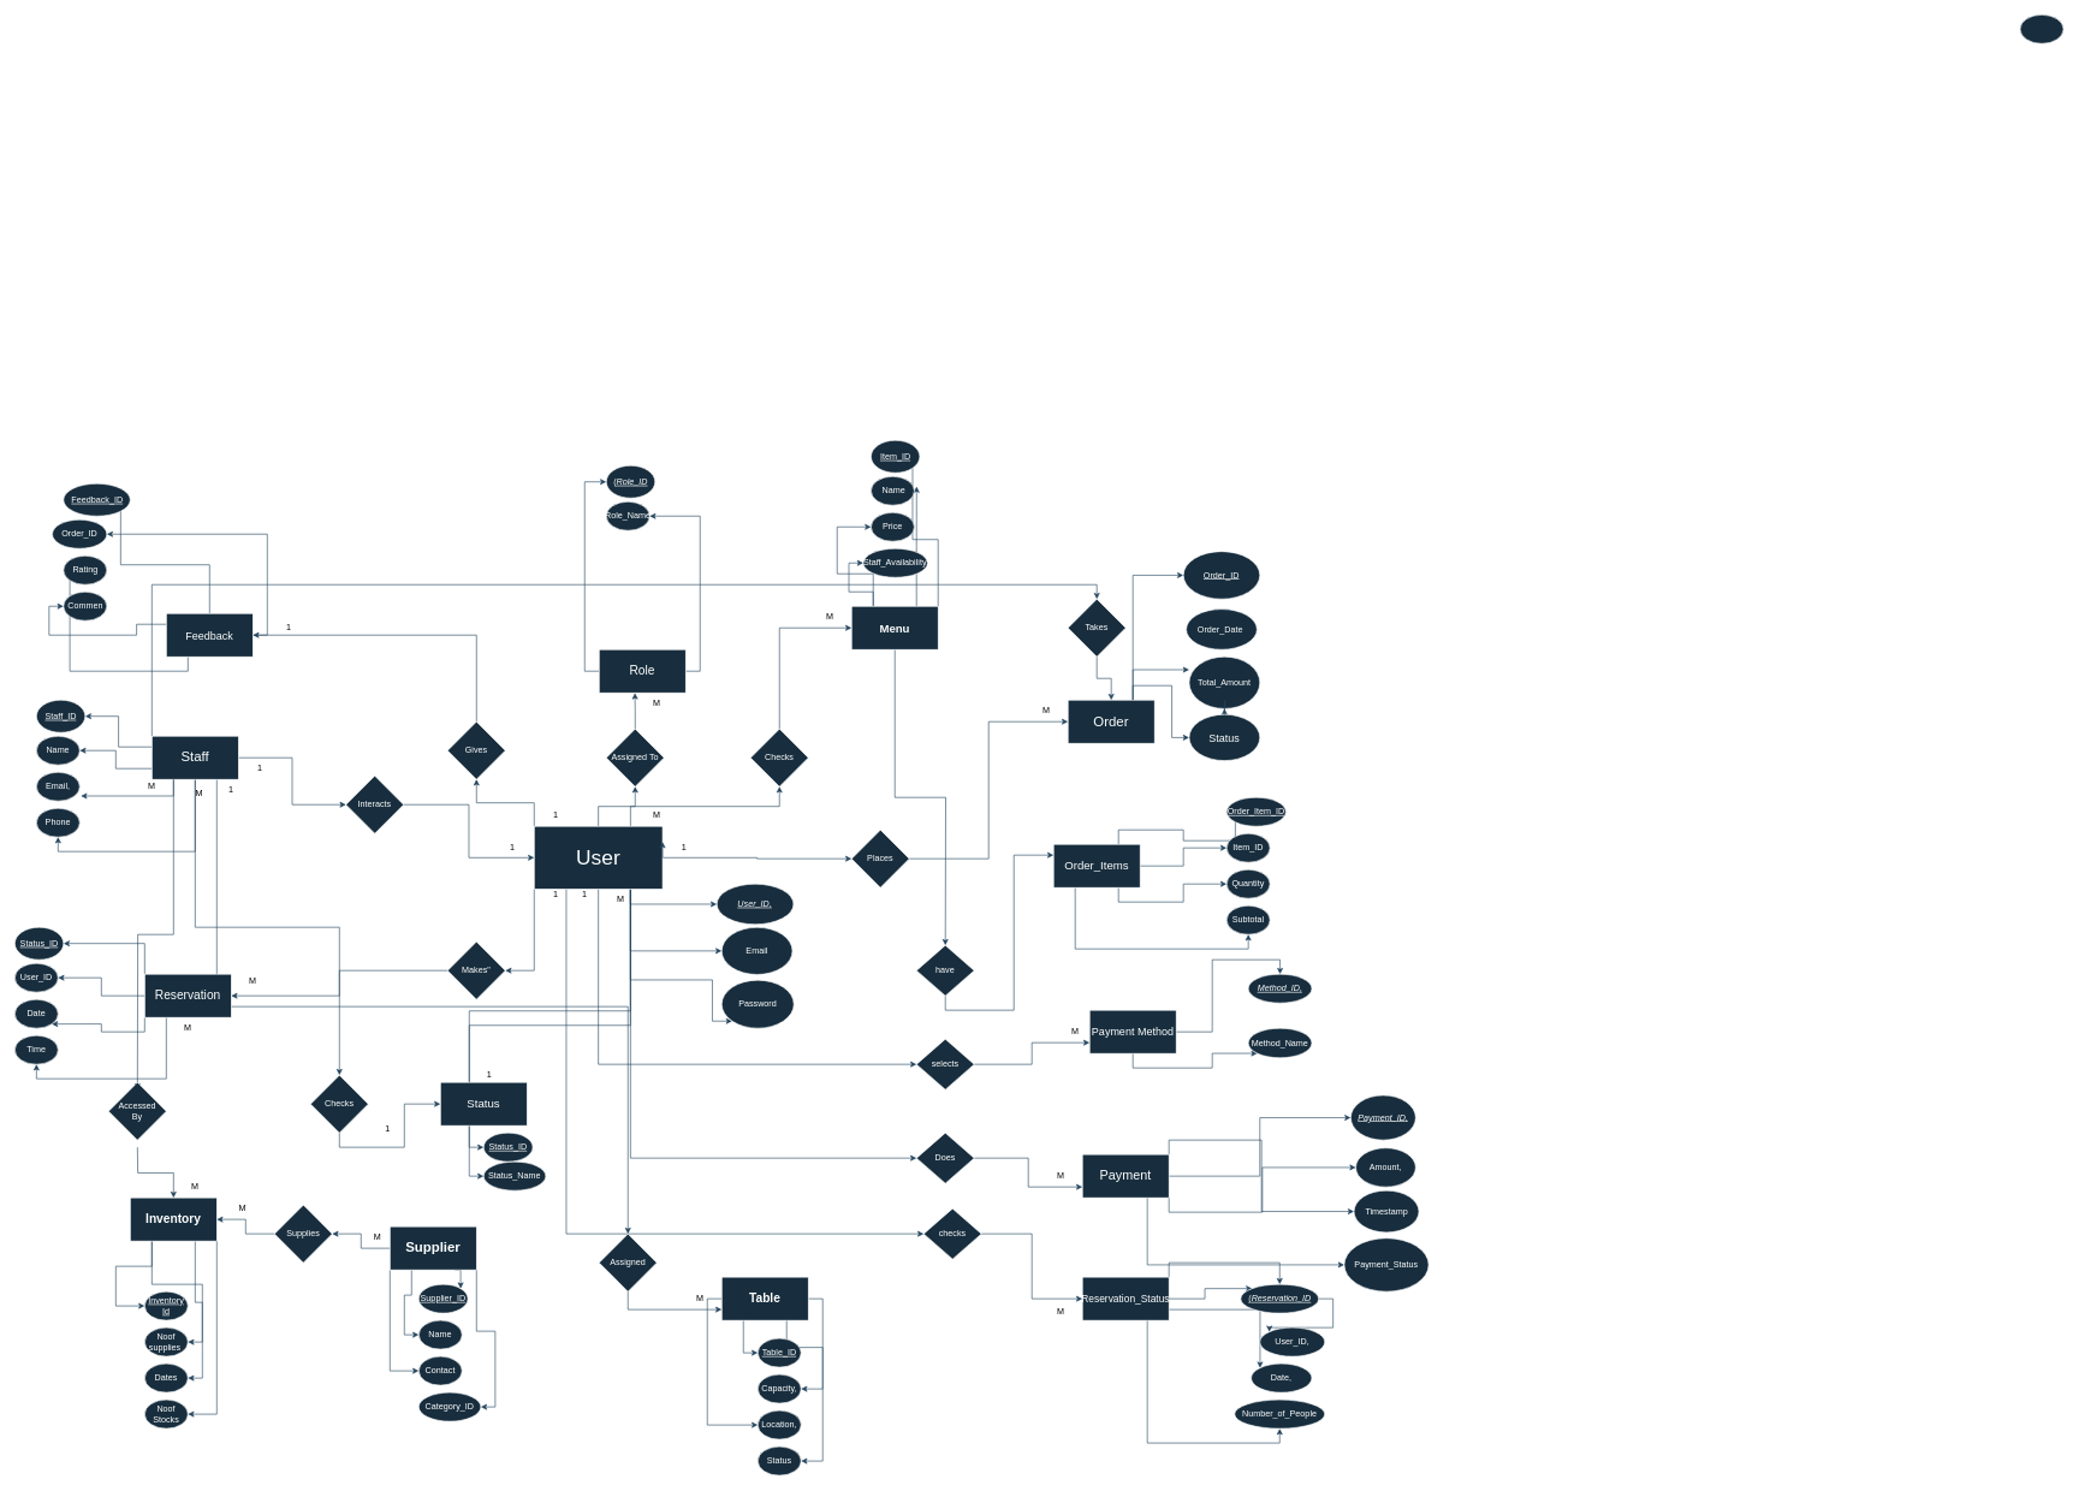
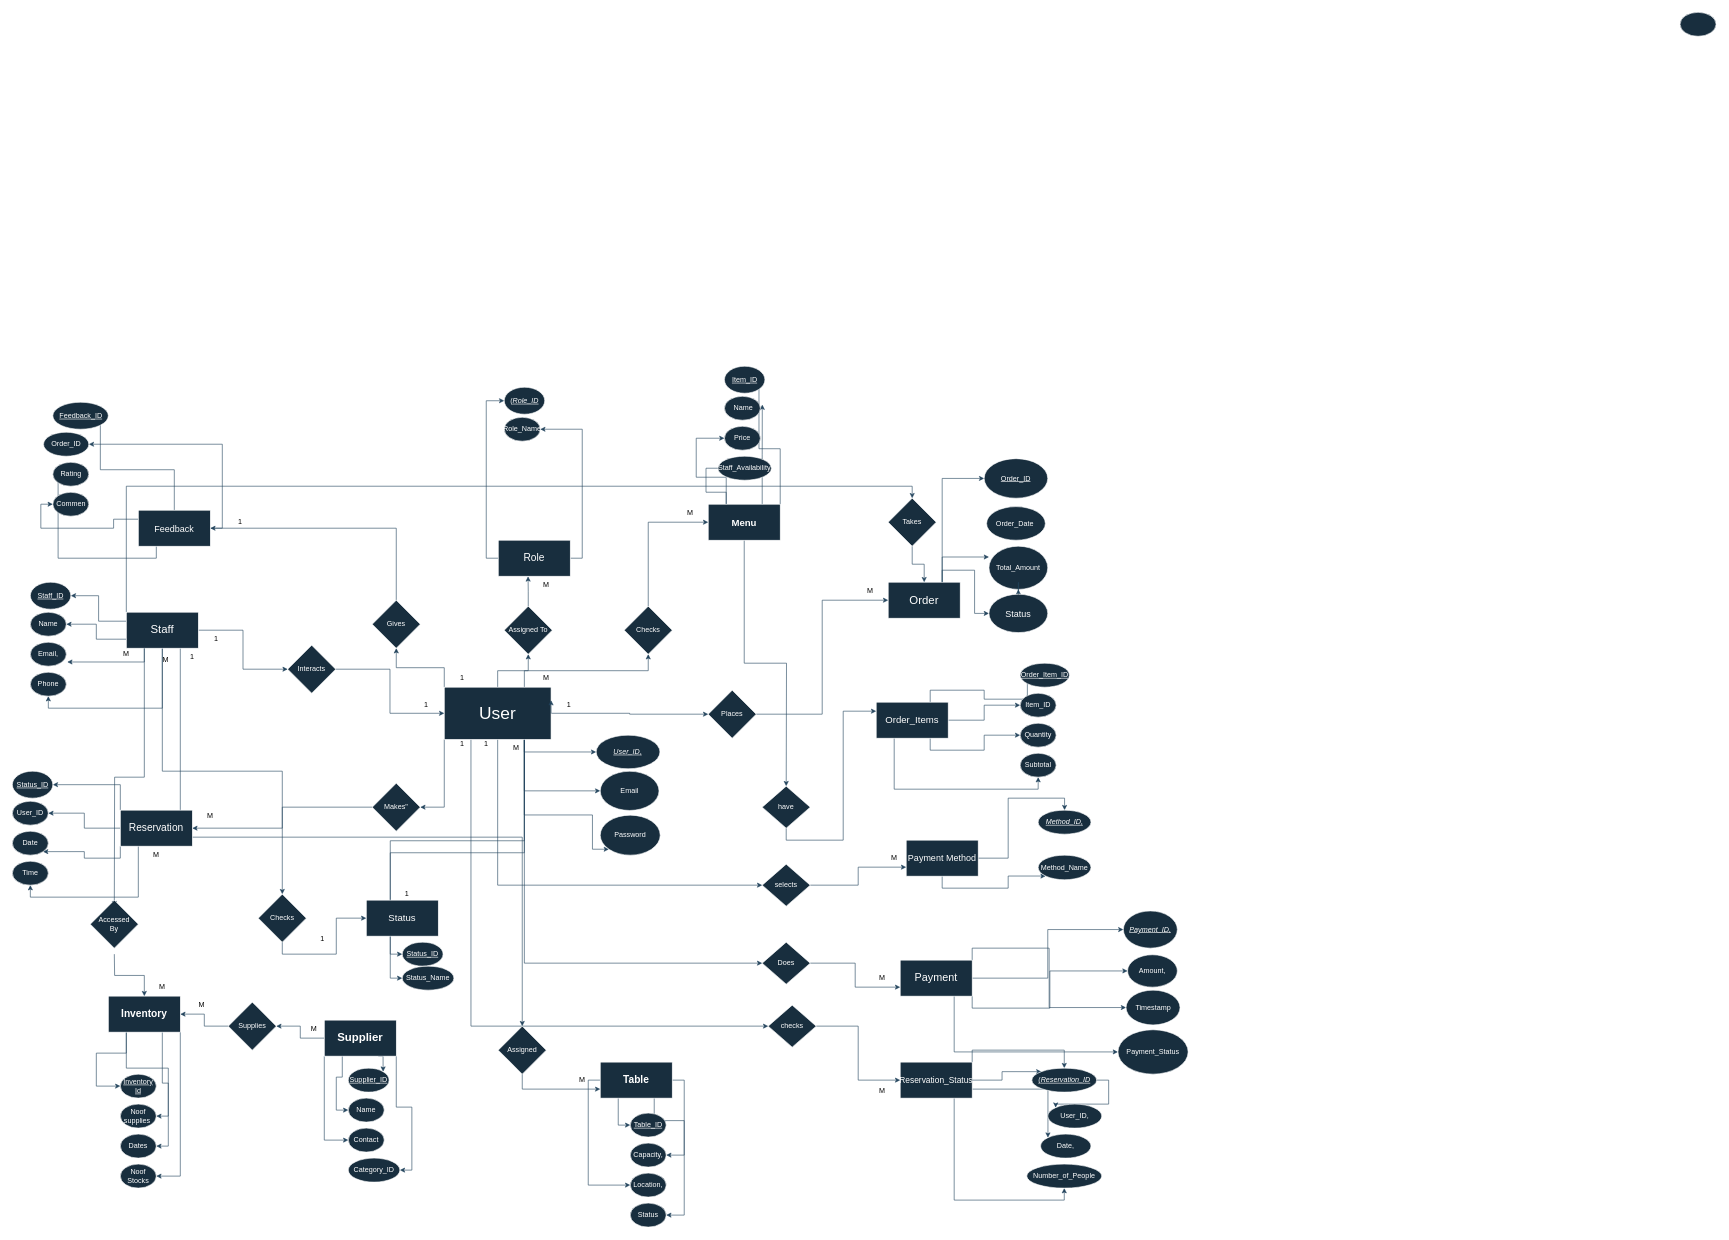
- <mxCell id="20" style="edgeStyle=orthogonalEdgeStyle;rounded=0;orthogonalLoop=1;jettySize=auto;html=1;exitX=0.25;exitY=0;exitDx=0;exitDy=0;entryX=0;entryY=0.5;entryDx=0;entryDy=0;strokeColor=#23445D;" edge="1" parent="1" source="24" target="150"><mxGeometry relative="1" as="geometry" /></mxCell>
+ <mxCell id="20" style="edgeStyle=orthogonalEdgeStyle;rounded=0;orthogonalLoop=1;jettySize=auto;html=1;exitX=0.25;exitY=0;exitDx=0;exitDy=0;entryX=0;entryY=0.5;entryDx=0;entryDy=0;strokeColor=#23445D;endArrow=none;" edge="1" parent="1" source="24" target="150"><mxGeometry relative="1" as="geometry" /></mxCell>
